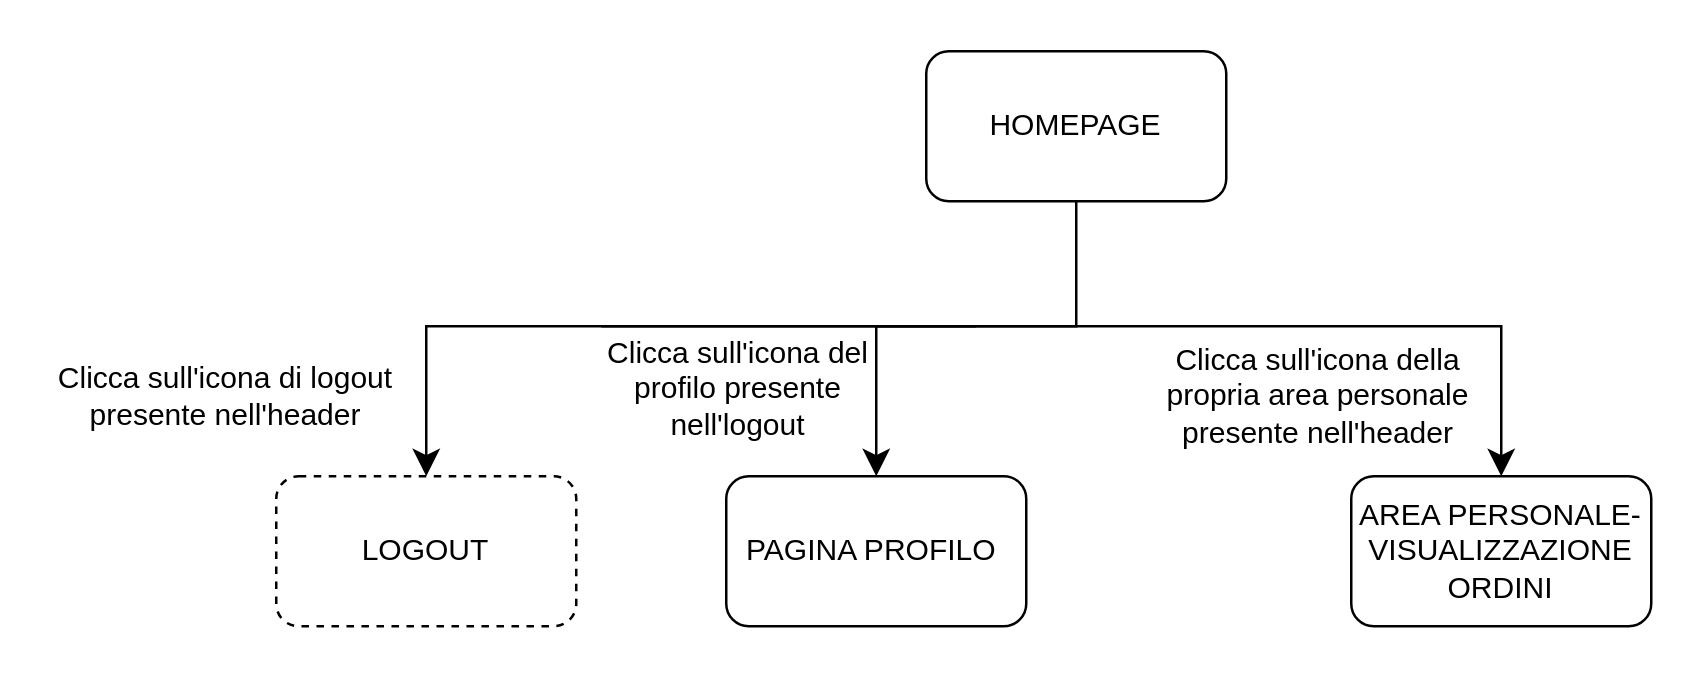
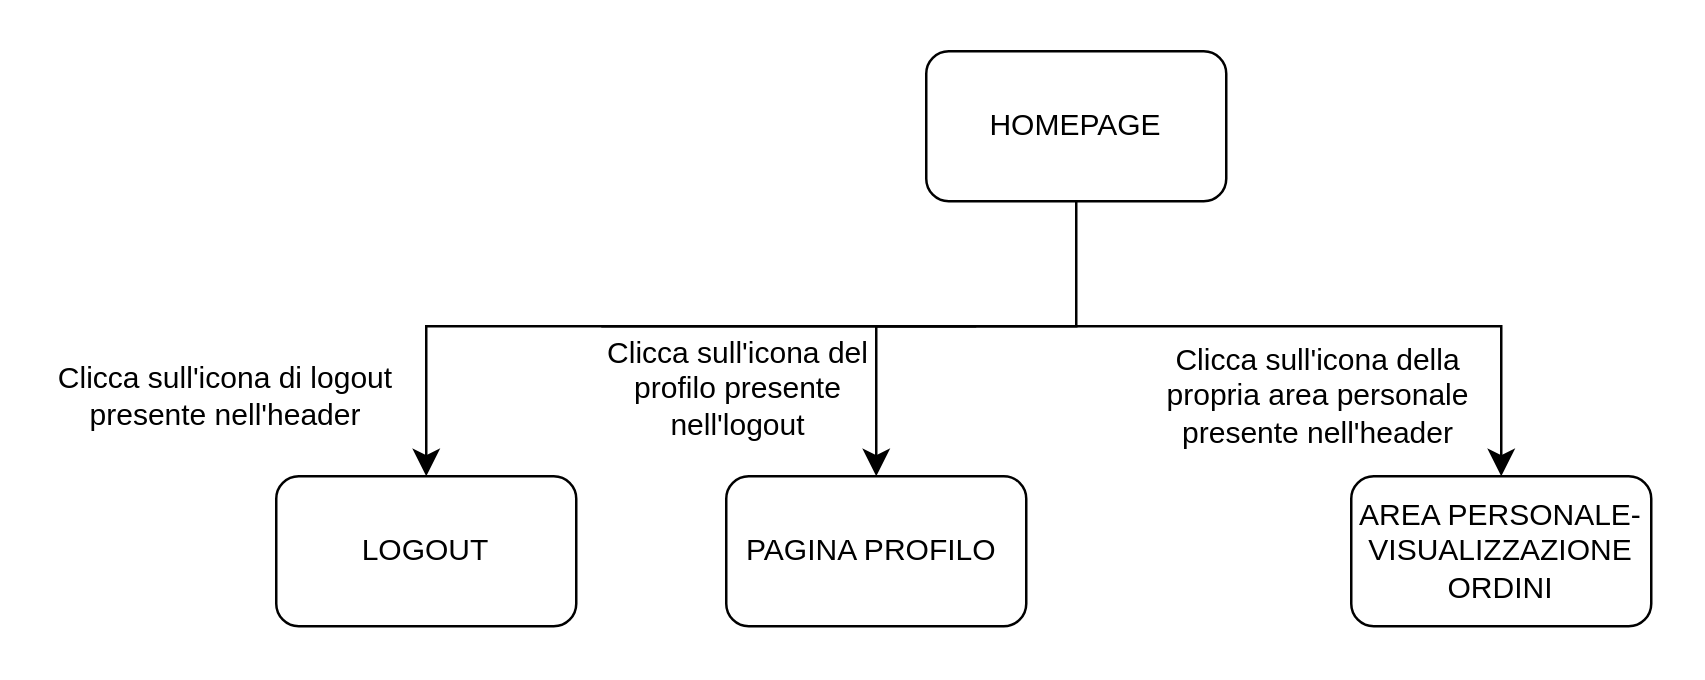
- <mxCell id="7" value="LOGOUT" style="rounded=1;whiteSpace=wrap;html=1;dashed=1;" parent="1" vertex="1"><mxGeometry x="110" y="190" width="120" height="60" as="geometry" /></mxCell>
+ <mxCell id="7" value="LOGOUT" style="rounded=1;whiteSpace=wrap;html=1;" parent="1" vertex="1"><mxGeometry x="110" y="190" width="120" height="60" as="geometry" /></mxCell>
